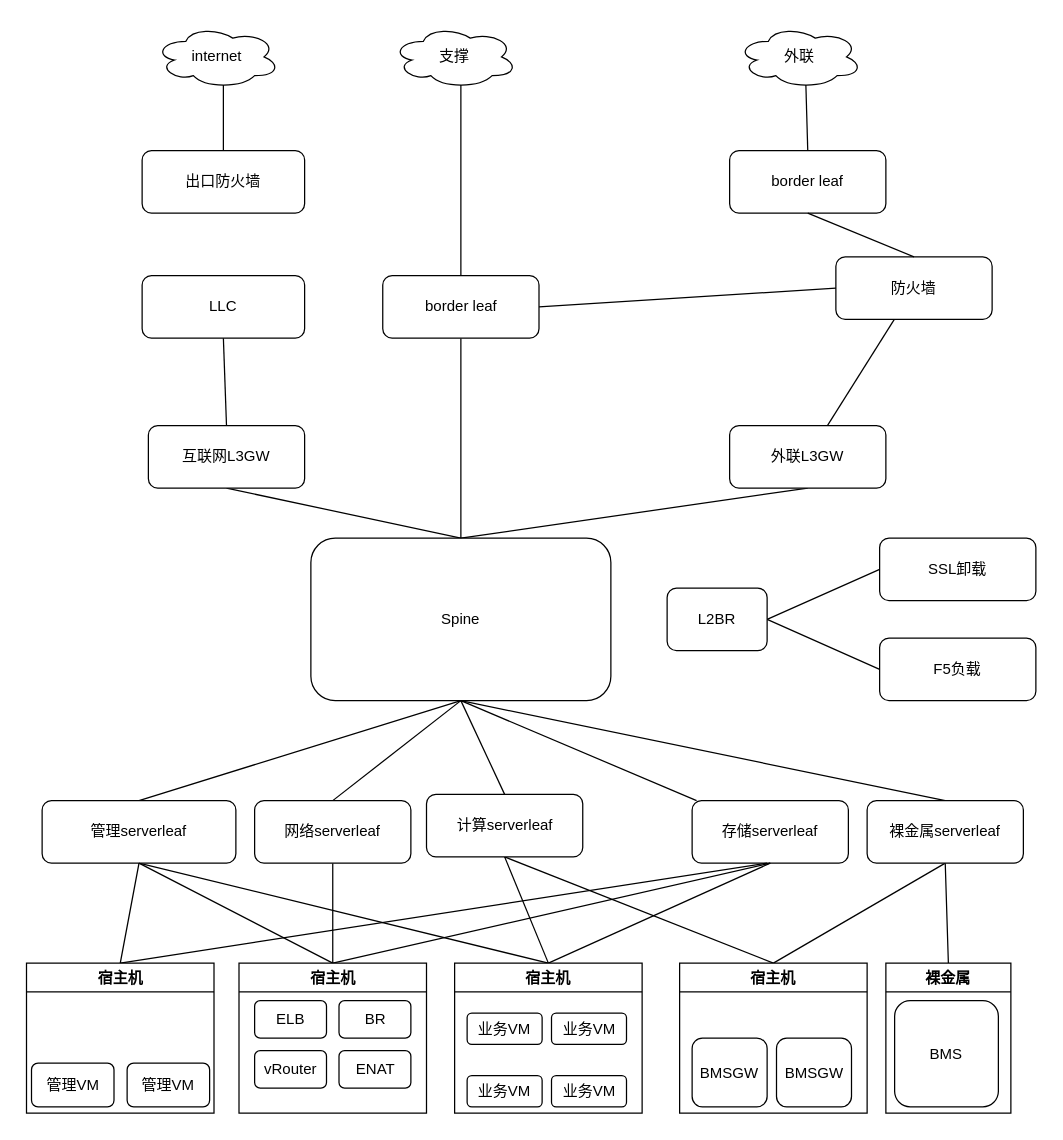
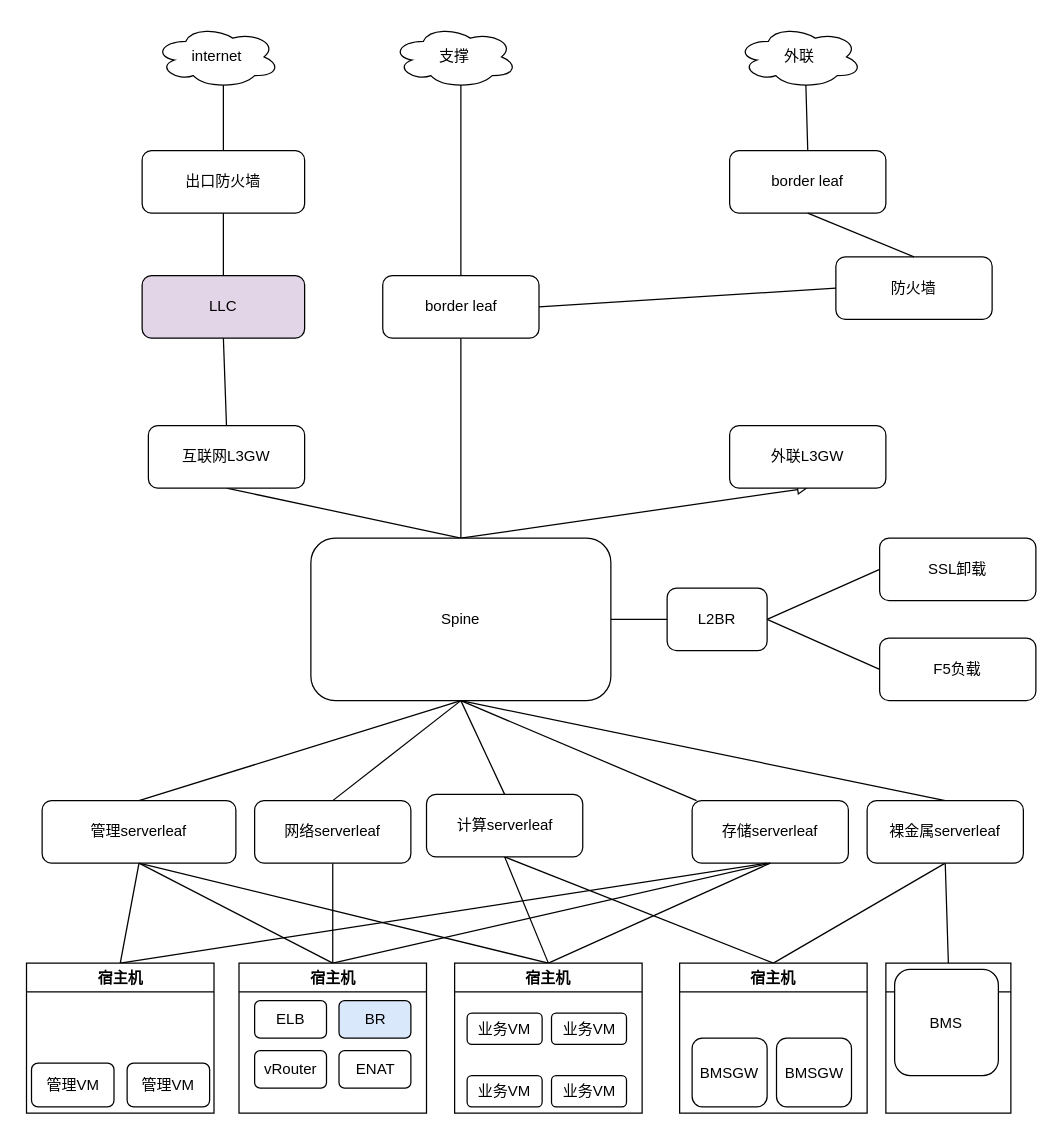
+ <mxCell id="56" value="" style="rounded=0;orthogonalLoop=1;jettySize=auto;html=1;shadow=0;deletable=1;cloneable=1;movable=1;strokeColor=default;align=center;verticalAlign=middle;fontFamily=Helvetica;fontSize=11;fontColor=default;labelBackgroundColor=default;startFill=1;endArrow=none;endFill=0;" edge="1" parent="1" source="54" target="55"><mxGeometry relative="1" as="geometry" /></mxCell>
- <mxCell id="55" value="LLC" style="whiteSpace=wrap;html=1;rounded=1;shadow=0;deletable=1;cloneable=1;movable=1;" vertex="1" parent="1"><mxGeometry x="113" y="220" width="130" height="50" as="geometry" /></mxCell>
+ <mxCell id="55" value="LLC" style="whiteSpace=wrap;html=1;rounded=1;shadow=0;deletable=1;cloneable=1;movable=1;fillColor=#e1d5e7;" vertex="1" parent="1"><mxGeometry x="113" y="220" width="130" height="50" as="geometry" /></mxCell>
- <mxCell id="20" value="" style="rounded=0;orthogonalLoop=1;jettySize=auto;html=1;shadow=0;deletable=1;cloneable=1;movable=1;strokeColor=default;align=center;verticalAlign=middle;fontFamily=Helvetica;fontSize=11;fontColor=default;labelBackgroundColor=default;startFill=1;endArrow=none;endFill=0;" edge="1" parent="1" source="57" target="15"><mxGeometry relative="1" as="geometry" /></mxCell>
- <mxCell id="7" style="rounded=0;orthogonalLoop=1;jettySize=auto;html=1;exitX=0.5;exitY=0;exitDx=0;exitDy=0;entryX=0.5;entryY=1;entryDx=0;entryDy=0;shadow=0;deletable=1;cloneable=1;movable=1;strokeColor=default;align=center;verticalAlign=middle;fontFamily=Helvetica;fontSize=11;fontColor=default;labelBackgroundColor=default;startFill=1;endArrow=none;endFill=0;" edge="1" parent="1" source="14" target="15"><mxGeometry relative="1" as="geometry" /></mxCell>
+ <mxCell id="7" style="rounded=0;orthogonalLoop=1;jettySize=auto;html=1;exitX=0.5;exitY=0;exitDx=0;exitDy=0;entryX=0.5;entryY=1;entryDx=0;entryDy=0;shadow=0;deletable=1;cloneable=1;movable=1;strokeColor=default;align=center;verticalAlign=middle;fontFamily=Helvetica;fontSize=11;fontColor=default;labelBackgroundColor=default;startFill=1;endArrow=block;endFill=0;" edge="1" parent="1" source="14" target="15"><mxGeometry relative="1" as="geometry" /></mxCell>
+ <mxCell id="8" style="rounded=0;orthogonalLoop=1;jettySize=auto;html=1;exitX=1;exitY=0.5;exitDx=0;exitDy=0;entryX=0;entryY=0.5;entryDx=0;entryDy=0;shadow=0;deletable=1;cloneable=1;movable=1;strokeColor=default;align=center;verticalAlign=middle;fontFamily=Helvetica;fontSize=11;fontColor=default;labelBackgroundColor=default;startFill=1;endArrow=none;endFill=0;" edge="1" parent="1" source="14" target="18"><mxGeometry relative="1" as="geometry" /></mxCell>
- <mxCell id="46" value="BR" style="whiteSpace=wrap;html=1;rounded=1;shadow=0;deletable=1;cloneable=1;movable=1;" vertex="1" parent="44"><mxGeometry x="80" y="30" width="57.5" height="30" as="geometry" /></mxCell>
+ <mxCell id="46" value="BR" style="whiteSpace=wrap;html=1;rounded=1;shadow=0;deletable=1;cloneable=1;movable=1;fillColor=#dae8fc;" vertex="1" parent="44"><mxGeometry x="80" y="30" width="57.5" height="30" as="geometry" /></mxCell>
- <mxCell id="68" value="BMS" style="whiteSpace=wrap;html=1;rounded=1;shadow=0;deletable=1;cloneable=1;movable=1;" vertex="1" parent="67"><mxGeometry x="7" y="30" width="83" height="85" as="geometry" /></mxCell>
+ <mxCell id="68" value="BMS" style="whiteSpace=wrap;html=1;rounded=1;shadow=0;deletable=1;cloneable=1;movable=1;" vertex="1" parent="67"><mxGeometry x="7" y="5" width="83" height="85" as="geometry" /></mxCell>
